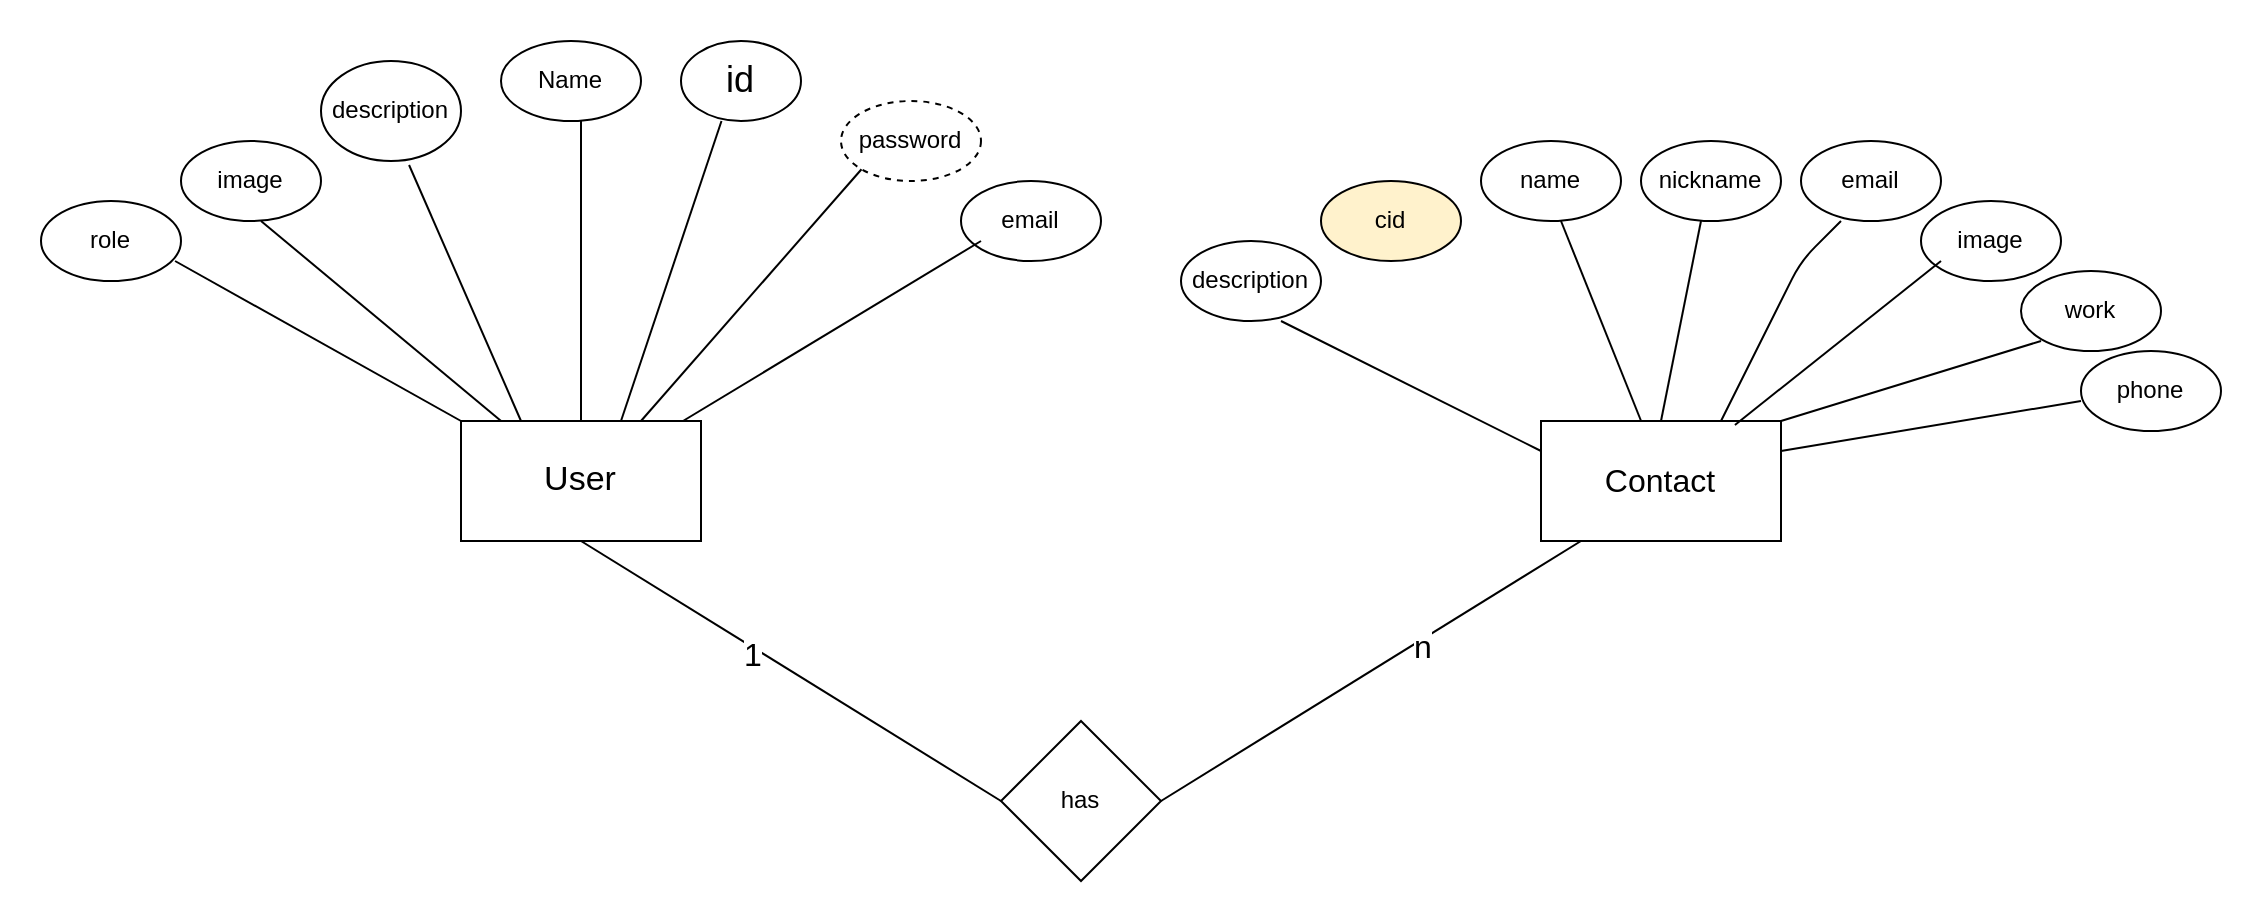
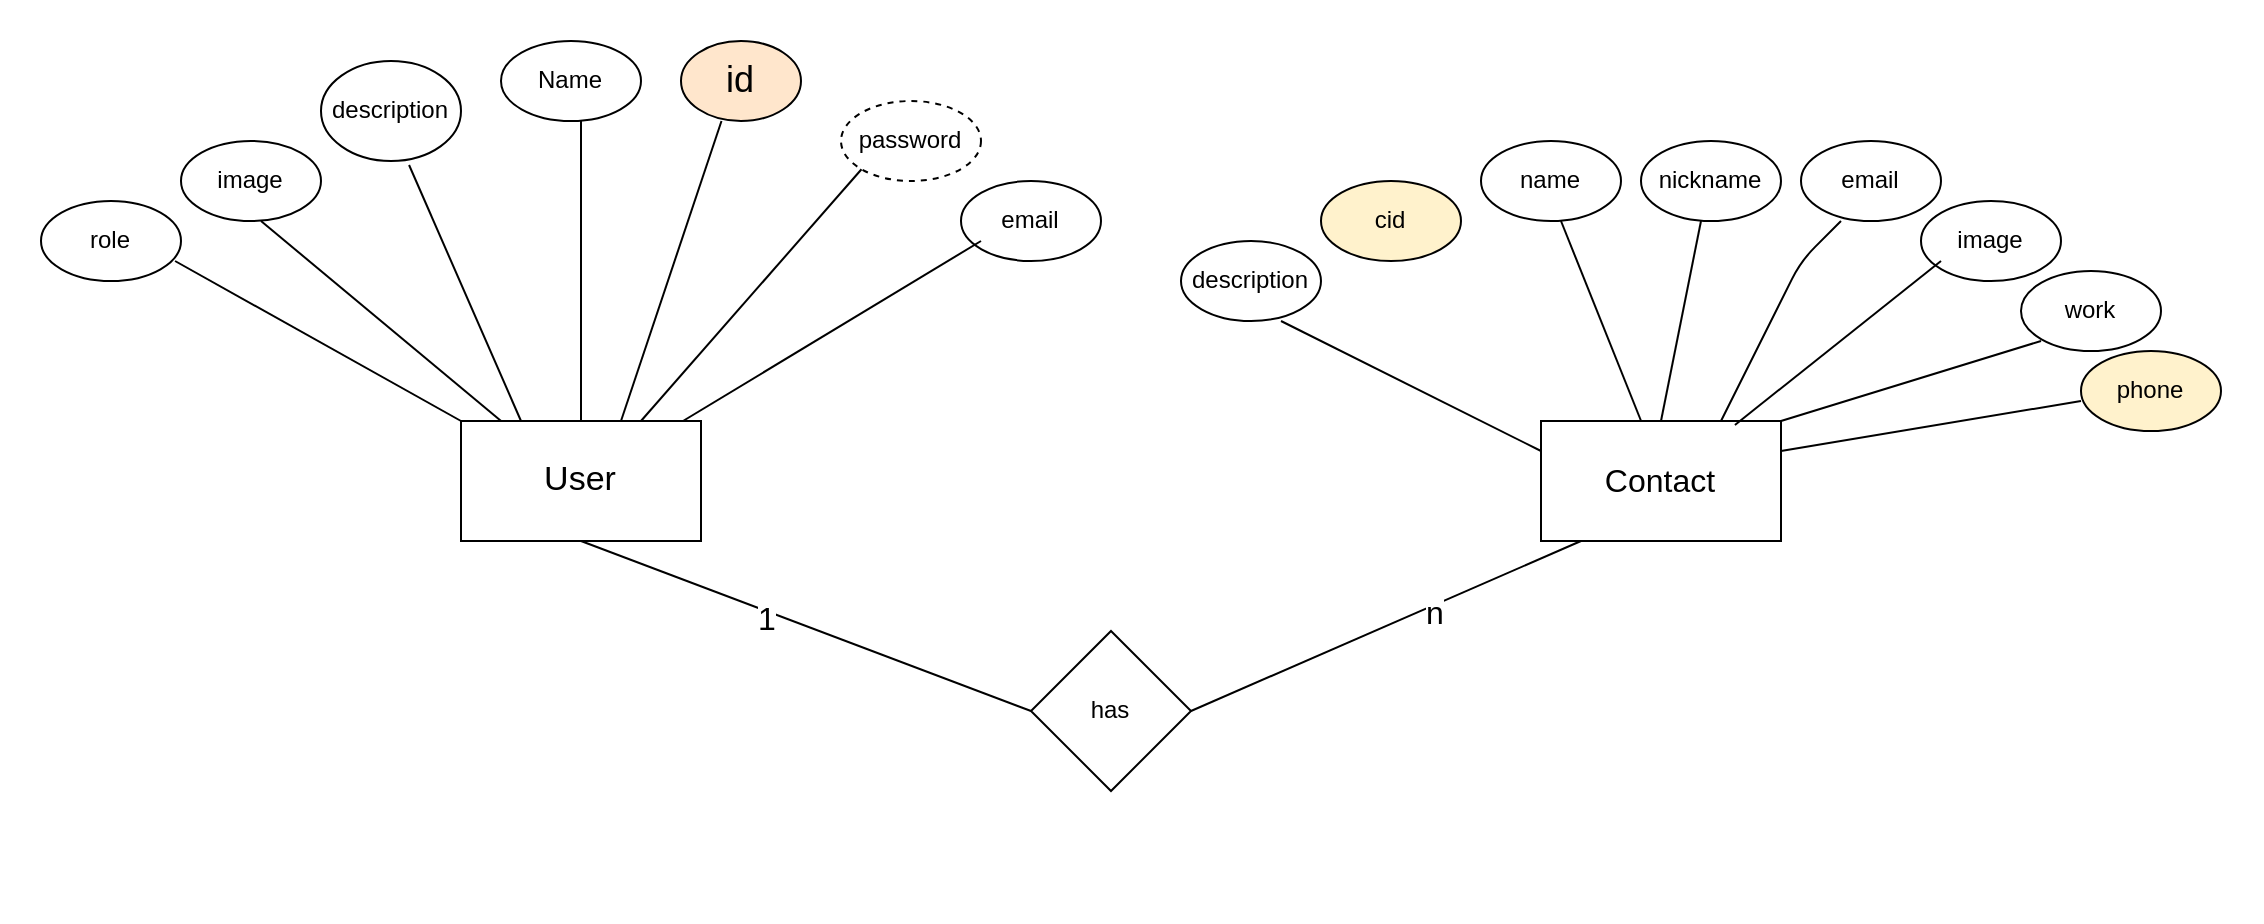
- <mxCell id="4" value="&lt;font style=&quot;font-size: 18px&quot;&gt;id&lt;/font&gt;" style="ellipse;whiteSpace=wrap;html=1;" vertex="1" parent="1"><mxGeometry x="340" y="20" width="60" height="40" as="geometry" /></mxCell>
+ <mxCell id="4" value="&lt;font style=&quot;font-size: 18px&quot;&gt;id&lt;/font&gt;" style="ellipse;whiteSpace=wrap;html=1;fillColor=#ffe6cc;" vertex="1" parent="1"><mxGeometry x="340" y="20" width="60" height="40" as="geometry" /></mxCell>
- <mxCell id="31" value="phone" style="ellipse;whiteSpace=wrap;html=1;" vertex="1" parent="1"><mxGeometry x="1040" y="175" width="70" height="40" as="geometry" /></mxCell>
+ <mxCell id="31" value="phone" style="ellipse;whiteSpace=wrap;html=1;fillColor=#fff2cc;" vertex="1" parent="1"><mxGeometry x="1040" y="175" width="70" height="40" as="geometry" /></mxCell>
- <mxCell id="33" value="has" style="rhombus;whiteSpace=wrap;html=1;" vertex="1" parent="1"><mxGeometry x="500" y="360" width="80" height="80" as="geometry" /></mxCell>
+ <mxCell id="33" value="has" style="rhombus;whiteSpace=wrap;html=1;" vertex="1" parent="1"><mxGeometry x="515" y="315" width="80" height="80" as="geometry" /></mxCell>
